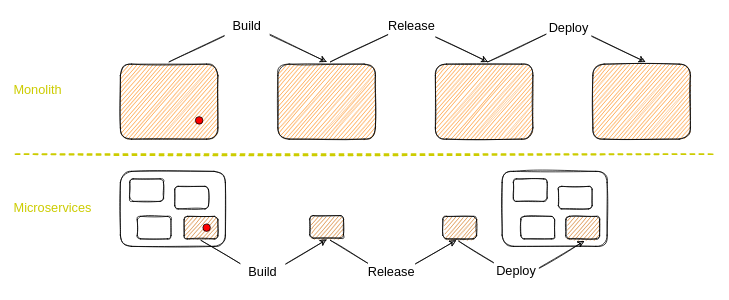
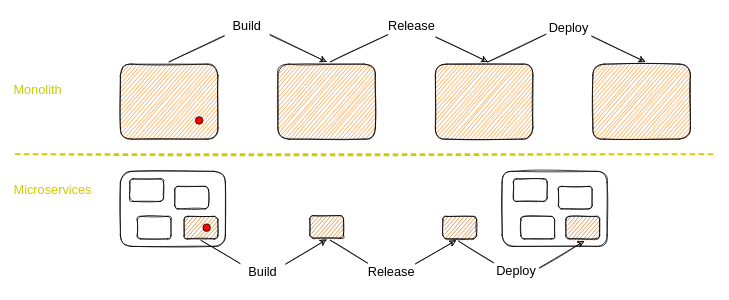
- <mxCell id="31" value="Microservices" style="text;html=1;strokeColor=none;fillColor=none;align=center;verticalAlign=middle;whiteSpace=wrap;rounded=0;sketch=1;fontSize=17;fontColor=#CCCC00;" vertex="1" parent="1"><mxGeometry x="20" y="263" width="100" height="30" as="geometry" /></mxCell>
+ <mxCell id="31" value="Microservices" style="text;html=1;strokeColor=none;fillColor=none;align=center;verticalAlign=middle;whiteSpace=wrap;rounded=0;sketch=1;fontSize=17;fontColor=#CCCC00;" vertex="1" parent="1"><mxGeometry x="20" y="238" width="100" height="30" as="geometry" /></mxCell>
